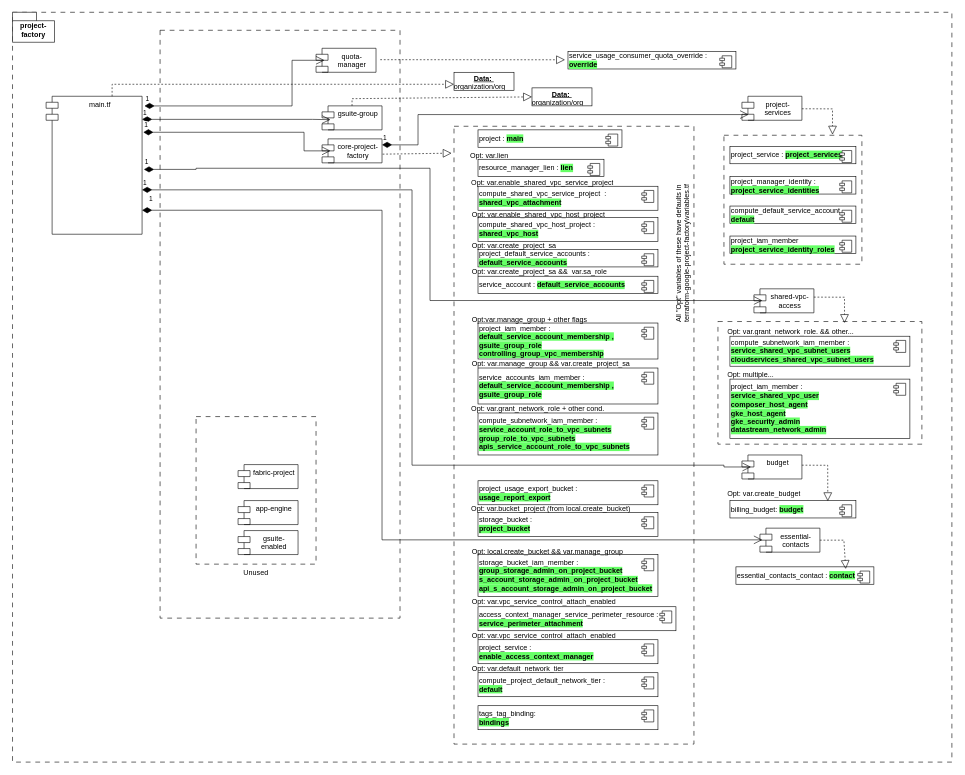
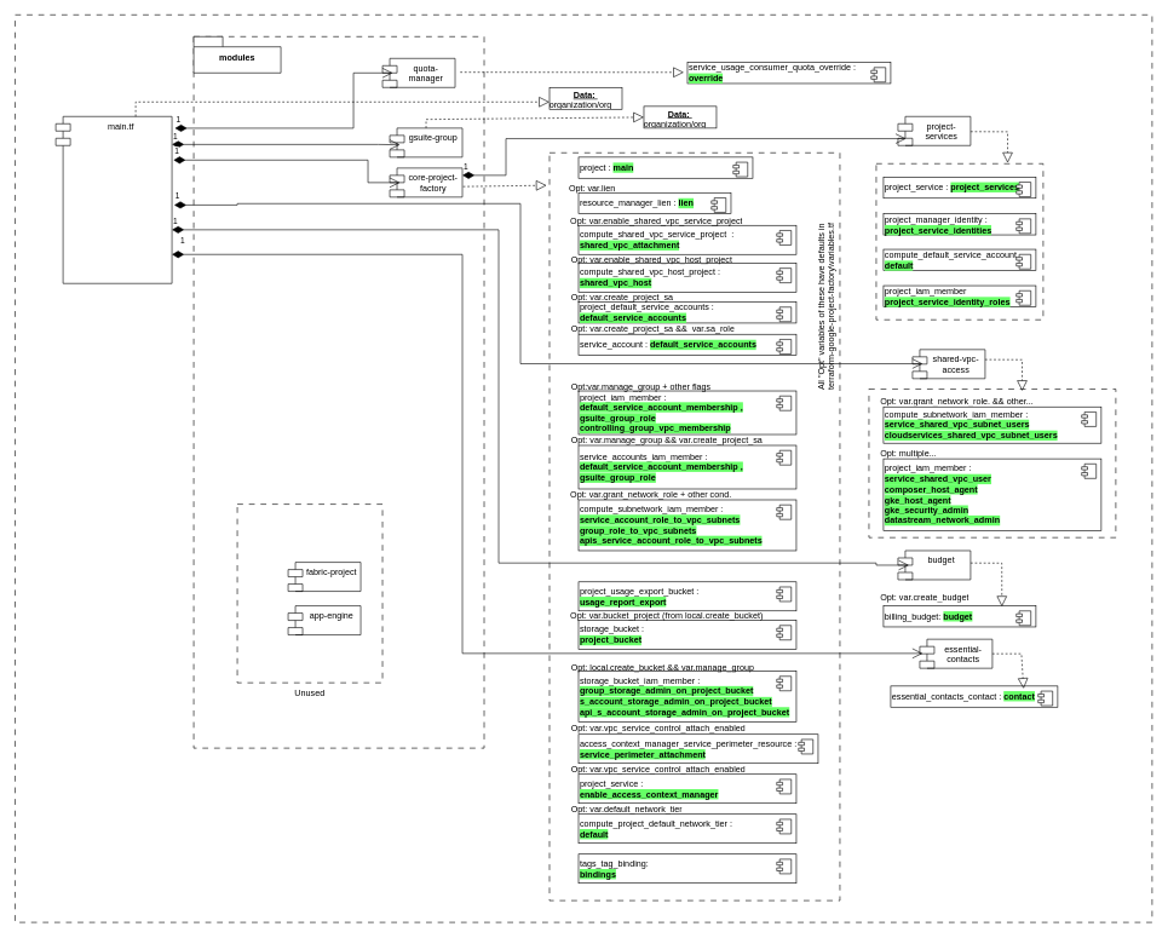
- <mxCell id="7" value="project-factory" style="shape=folder;fontStyle=1;spacingTop=10;tabWidth=40;tabHeight=14;tabPosition=left;html=1;whiteSpace=wrap;" parent="1" vertex="1"><mxGeometry x="20" y="20" width="70" height="50" as="geometry" /></mxCell>
+ <mxCell id="8" value="modules" style="shape=folder;fontStyle=1;spacingTop=10;tabWidth=40;tabHeight=14;tabPosition=left;html=1;whiteSpace=wrap;" parent="1" vertex="1"><mxGeometry x="266" y="50" width="120" height="50" as="geometry" /></mxCell>
- <mxCell id="14" value="gsuite-enabled" style="shape=module;align=left;spacingLeft=20;align=center;verticalAlign=top;whiteSpace=wrap;html=1;" parent="1" vertex="1"><mxGeometry x="396" y="884" width="100" height="40" as="geometry" /></mxCell>
